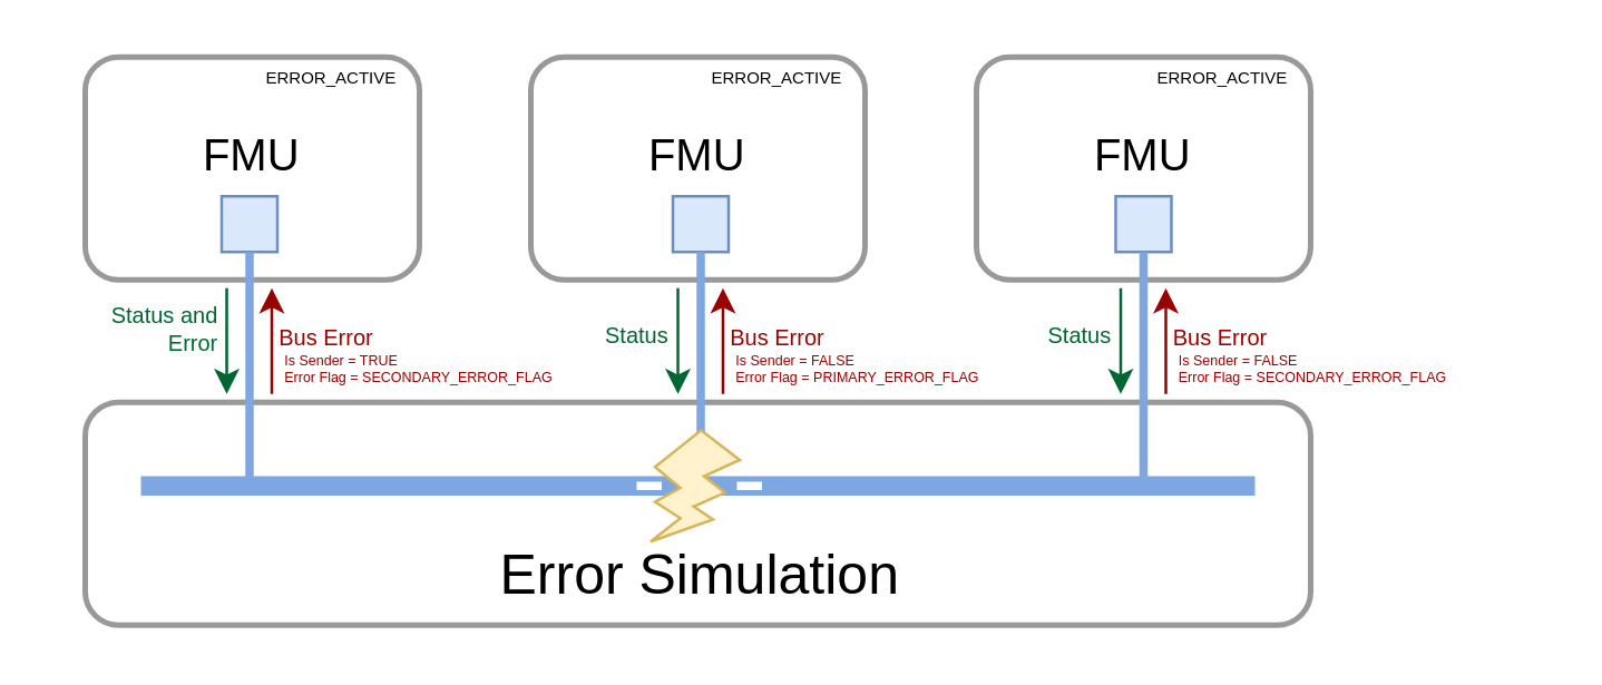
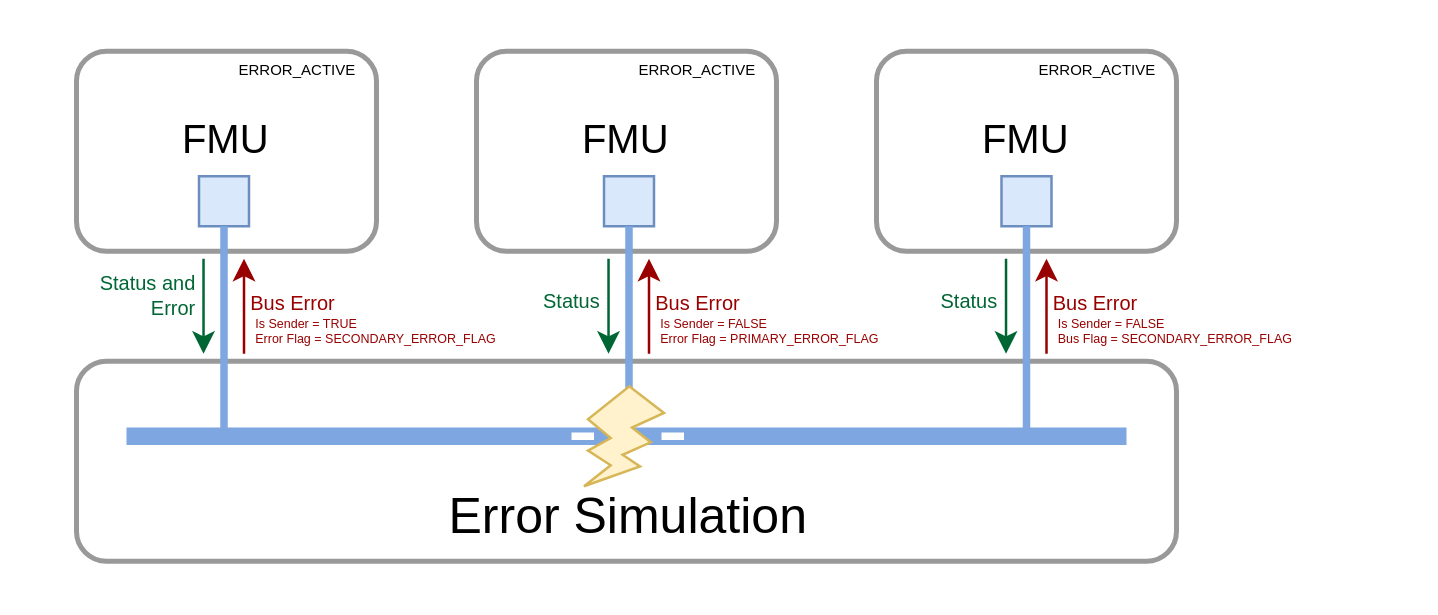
- <mxCell id="27" value="Is Sender = FALSE&lt;br style=&quot;font-size: 5px;&quot;&gt;Error Flag =&amp;nbsp;SECONDARY_ERROR_FLAG" style="text;html=1;strokeColor=none;fillColor=none;align=left;verticalAlign=middle;whiteSpace=wrap;rounded=0;fontSize=5;fontColor=#990000;" parent="1" vertex="1"><mxGeometry x="421" y="126" width="132" height="10" as="geometry" /></mxCell>
+ <mxCell id="27" value="Is Sender = FALSE&lt;br style=&quot;font-size: 5px;&quot;&gt;Bus Flag =&amp;nbsp;SECONDARY_ERROR_FLAG" style="text;html=1;strokeColor=none;fillColor=none;align=left;verticalAlign=middle;whiteSpace=wrap;rounded=0;fontSize=5;fontColor=#990000;" parent="1" vertex="1"><mxGeometry x="421" y="126" width="132" height="10" as="geometry" /></mxCell>
